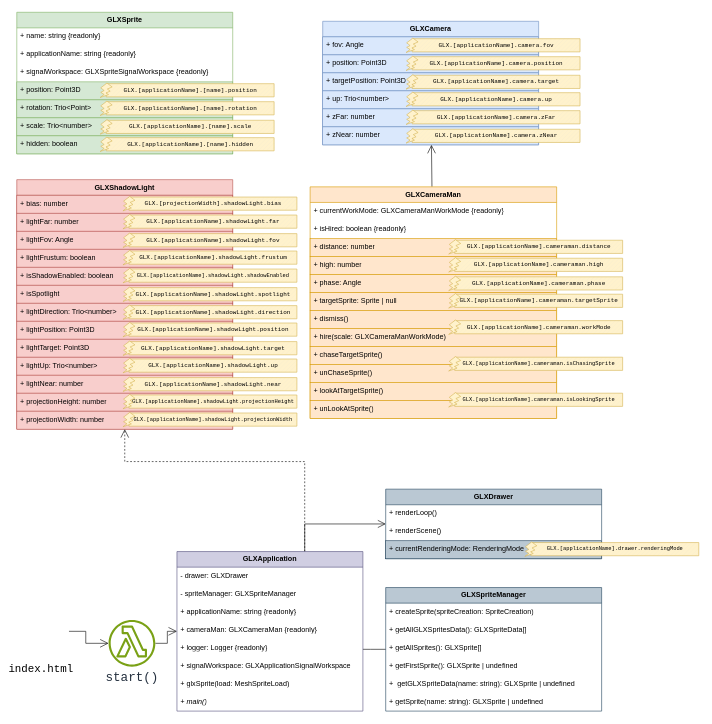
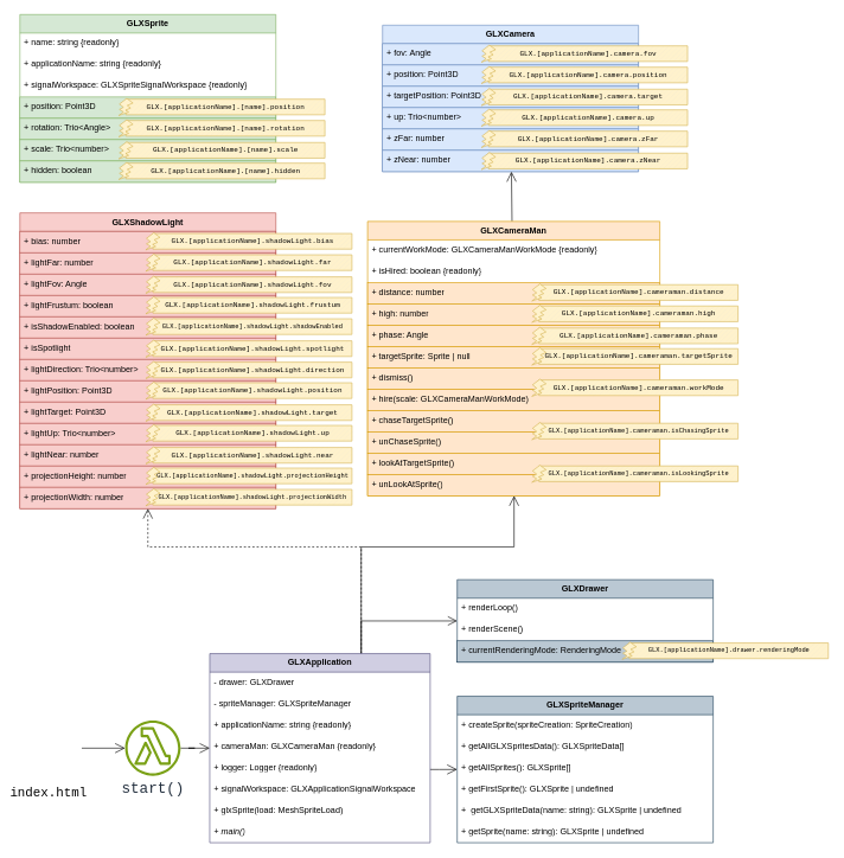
- <mxCell id="7" value="+ rotation: Trio&amp;lt;Point&amp;gt;" style="text;strokeColor=#82b366;fillColor=#d5e8d4;align=left;verticalAlign=top;spacingLeft=4;spacingRight=4;overflow=hidden;rotatable=0;points=[[0,0.5],[1,0.5]];portConstraint=eastwest;whiteSpace=wrap;html=1;" vertex="1" parent="2"><mxGeometry y="146" width="360" height="30" as="geometry" /></mxCell>
+ <mxCell id="7" value="+ rotation: Trio&amp;lt;Angle&amp;gt;" style="text;strokeColor=#82b366;fillColor=#d5e8d4;align=left;verticalAlign=top;spacingLeft=4;spacingRight=4;overflow=hidden;rotatable=0;points=[[0,0.5],[1,0.5]];portConstraint=eastwest;whiteSpace=wrap;html=1;" vertex="1" parent="2"><mxGeometry y="146" width="360" height="30" as="geometry" /></mxCell>
- <mxCell id="77" value="&lt;font face=&quot;Courier New&quot; style=&quot;font-size: 10px;&quot;&gt;GLX.[projectionWidth].shadowLight.bias&lt;/font&gt;" style="verticalLabelPosition=middle;verticalAlign=middle;shape=mxgraph.basic.patternFillRect;fillStyle=diag;step=5;fillStrokeWidth=0.2;fillStrokeColor=#dddddd;fillColor=#fff2cc;strokeColor=#d6b656;labelBackgroundColor=none;labelPosition=center;align=center;fontSize=6;html=1;" vertex="1" parent="76"><mxGeometry x="10" y="1" width="280" height="22" as="geometry" /></mxCell>
+ <mxCell id="77" value="&lt;font face=&quot;Courier New&quot; style=&quot;font-size: 10px;&quot;&gt;GLX.[applicationName].shadowLight.bias&lt;/font&gt;" style="verticalLabelPosition=middle;verticalAlign=middle;shape=mxgraph.basic.patternFillRect;fillStyle=diag;step=5;fillStrokeWidth=0.2;fillStrokeColor=#dddddd;fillColor=#fff2cc;strokeColor=#d6b656;labelBackgroundColor=none;labelPosition=center;align=center;fontSize=6;html=1;" vertex="1" parent="76"><mxGeometry x="10" y="1" width="280" height="22" as="geometry" /></mxCell>
+ <mxCell id="136" style="edgeStyle=orthogonalEdgeStyle;rounded=0;orthogonalLoop=1;jettySize=auto;html=1;endSize=12;endArrow=open;endFill=0;" edge="1" parent="1" source="139" target="101"><mxGeometry relative="1" as="geometry"><Array as="points"><mxPoint x="507" y="769" /><mxPoint x="722" y="769" /></Array></mxGeometry></mxCell>
- <mxCell id="149" value="&lt;font face=&quot;Courier New&quot; style=&quot;font-size: 21px;&quot;&gt;start()&lt;/font&gt;" style="sketch=0;outlineConnect=0;fontColor=#232F3E;gradientColor=none;fillColor=#7AA116;strokeColor=none;dashed=0;verticalLabelPosition=bottom;verticalAlign=top;align=center;html=1;fontSize=12;fontStyle=0;aspect=fixed;pointerEvents=1;shape=mxgraph.aws4.lambda_function;" vertex="1" parent="1"><mxGeometry x="180" y="1033" width="78" height="78" as="geometry" /></mxCell>
+ <mxCell id="149" value="&lt;font face=&quot;Courier New&quot; style=&quot;font-size: 21px;&quot;&gt;start()&lt;/font&gt;" style="sketch=0;outlineConnect=0;fontColor=#232F3E;gradientColor=none;fillColor=#7AA116;strokeColor=none;dashed=0;verticalLabelPosition=bottom;verticalAlign=top;align=center;html=1;fontSize=12;fontStyle=0;aspect=fixed;pointerEvents=1;shape=mxgraph.aws4.lambda_function;" vertex="1" parent="1"><mxGeometry x="175" y="1013" width="78" height="78" as="geometry" /></mxCell>
- <mxCell id="138" style="edgeStyle=orthogonalEdgeStyle;rounded=0;orthogonalLoop=1;jettySize=auto;html=1;endSize=12;endArrow=none;endFill=0;" edge="1" parent="1" source="139" target="156"><mxGeometry relative="1" as="geometry"><Array as="points"><mxPoint x="617" y="1082" /><mxPoint x="617" y="1082" /></Array></mxGeometry></mxCell>
+ <mxCell id="138" style="edgeStyle=orthogonalEdgeStyle;rounded=0;orthogonalLoop=1;jettySize=auto;html=1;endSize=12;endArrow=open;endFill=0;" edge="1" parent="1" source="139" target="156"><mxGeometry relative="1" as="geometry"><Array as="points"><mxPoint x="617" y="1082" /><mxPoint x="617" y="1082" /></Array></mxGeometry></mxCell>
